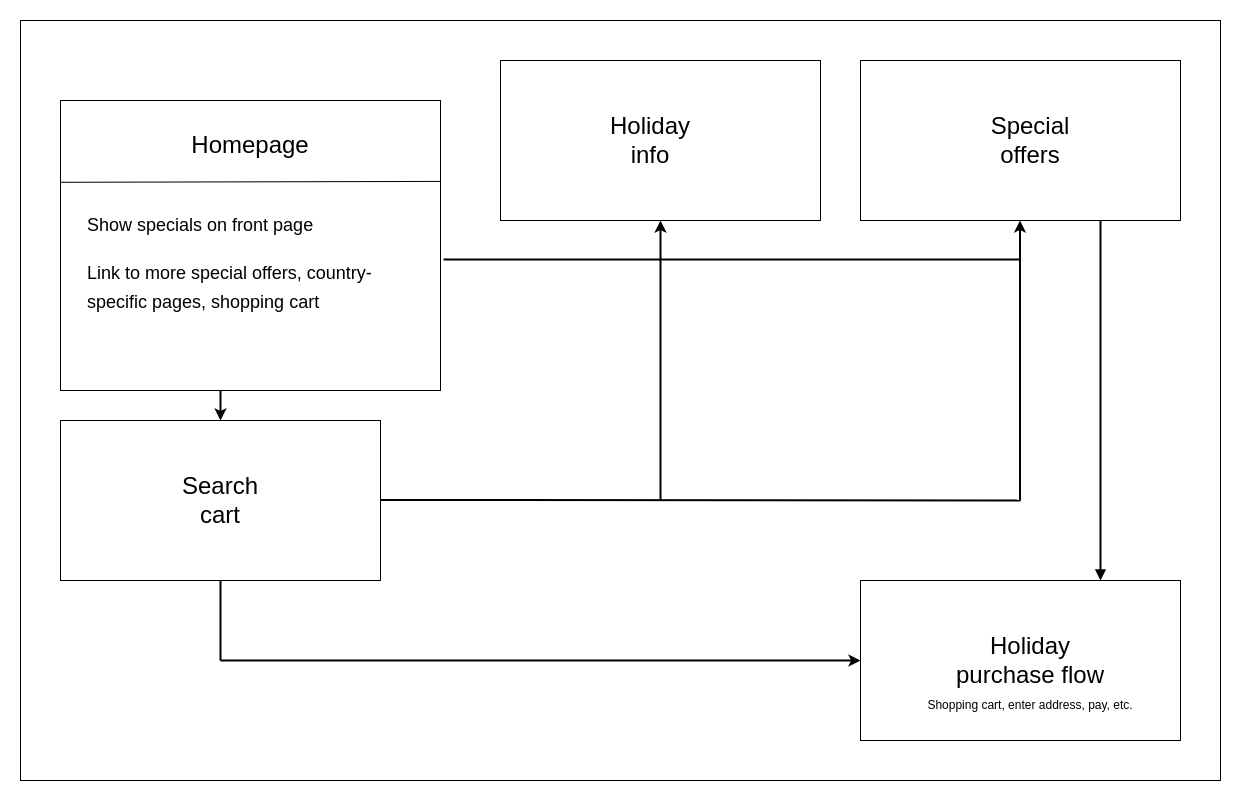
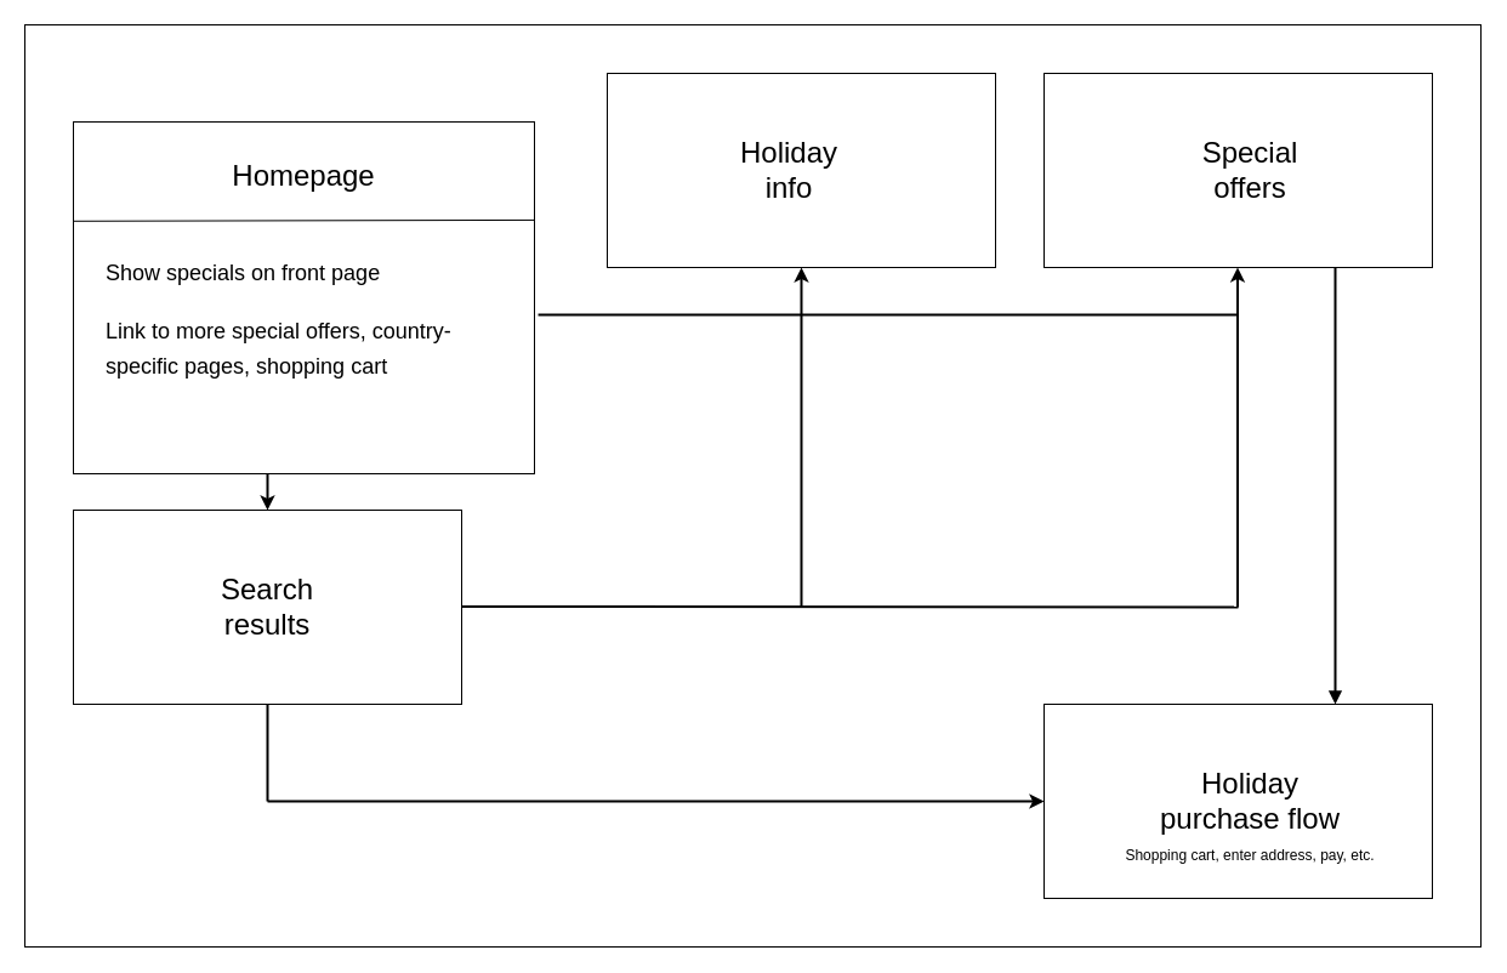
- <mxCell id="9" value="Search cart" style="text;html=1;align=center;verticalAlign=middle;whiteSpace=wrap;rounded=0;fontSize=24;" vertex="1" parent="1"><mxGeometry x="190" y="485" width="60" height="30" as="geometry" /></mxCell>
+ <mxCell id="9" value="Search results" style="text;html=1;align=center;verticalAlign=middle;whiteSpace=wrap;rounded=0;fontSize=24;" vertex="1" parent="1"><mxGeometry x="190" y="485" width="60" height="30" as="geometry" /></mxCell>
